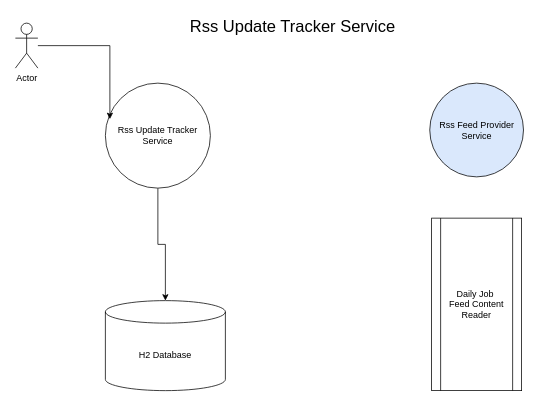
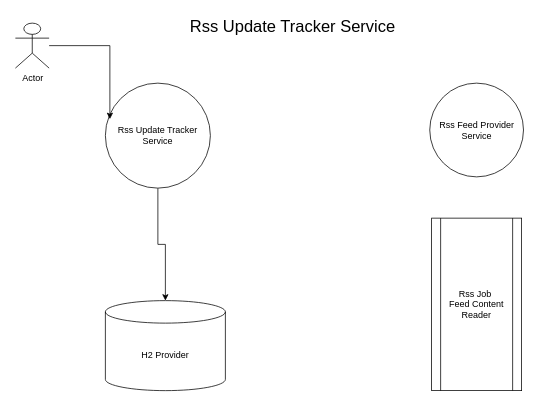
- <mxCell id="2" value="Actor" style="shape=umlActor;verticalLabelPosition=bottom;verticalAlign=top;html=1;outlineConnect=0;" parent="1" vertex="1"><mxGeometry x="20" y="30" width="30" height="60" as="geometry" /></mxCell>
+ <mxCell id="2" value="Actor" style="shape=umlActor;verticalLabelPosition=bottom;verticalAlign=top;html=1;outlineConnect=0;" parent="1" vertex="1"><mxGeometry x="20" y="30" width="45" height="60" as="geometry" /></mxCell>
- <mxCell id="4" value="Rss Feed Provider Service" style="ellipse;whiteSpace=wrap;html=1;aspect=fixed;fillColor=#dae8fc;" parent="1" vertex="1"><mxGeometry x="572.5" y="110" width="125" height="125" as="geometry" /></mxCell>
+ <mxCell id="4" value="Rss Feed Provider Service" style="ellipse;whiteSpace=wrap;html=1;aspect=fixed;" parent="1" vertex="1"><mxGeometry x="572.5" y="110" width="125" height="125" as="geometry" /></mxCell>
- <mxCell id="7" value="Daily Job&amp;nbsp;&lt;br&gt;Feed Content Reader" style="shape=process;whiteSpace=wrap;html=1;backgroundOutline=1;" parent="1" vertex="1"><mxGeometry x="575" y="290" width="120" height="230" as="geometry" /></mxCell>
+ <mxCell id="7" value="Rss Job&amp;nbsp;&lt;br&gt;Feed Content Reader" style="shape=process;whiteSpace=wrap;html=1;backgroundOutline=1;" parent="1" vertex="1"><mxGeometry x="575" y="290" width="120" height="230" as="geometry" /></mxCell>
- <mxCell id="3" value="H2 Database" style="shape=cylinder3;whiteSpace=wrap;html=1;boundedLbl=1;backgroundOutline=1;size=15;" parent="1" vertex="1"><mxGeometry x="140" y="400" width="160" height="120" as="geometry" /></mxCell>
+ <mxCell id="3" value="H2 Provider" style="shape=cylinder3;whiteSpace=wrap;html=1;boundedLbl=1;backgroundOutline=1;size=15;" parent="1" vertex="1"><mxGeometry x="140" y="400" width="160" height="120" as="geometry" /></mxCell>
